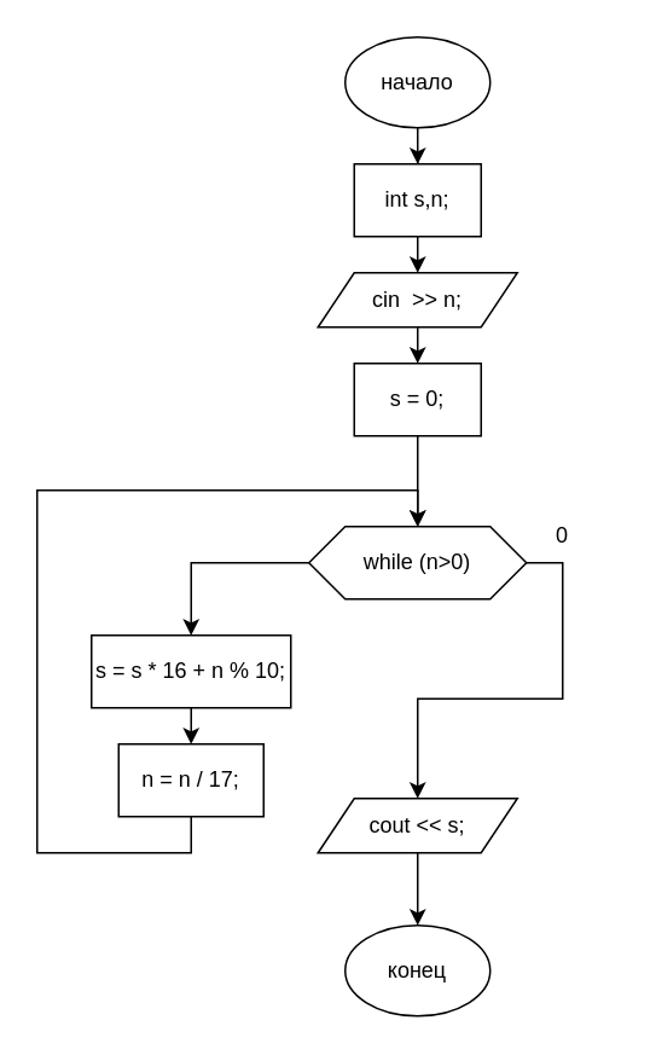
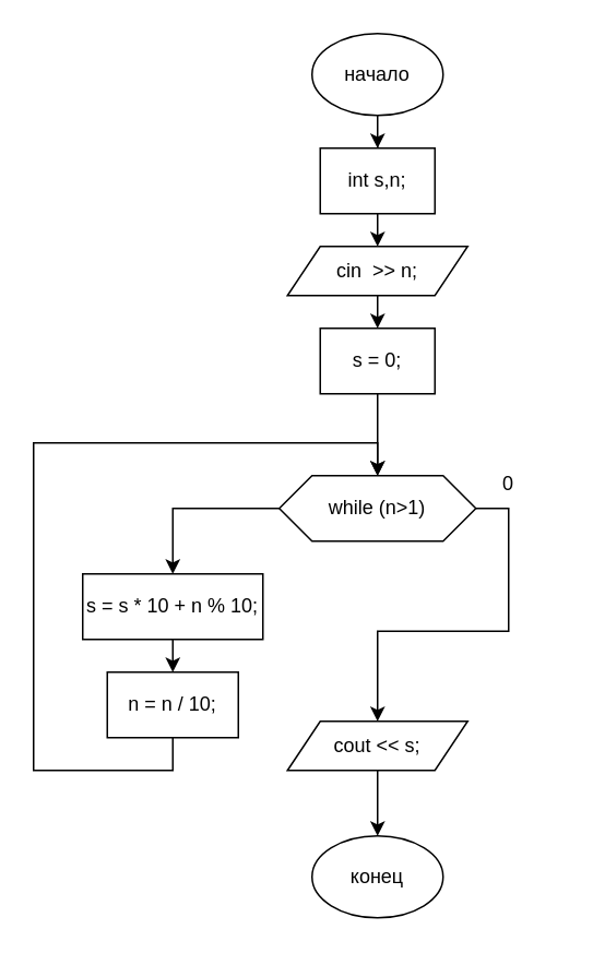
- <mxCell id="12" value="while (n&amp;gt;0)" style="shape=hexagon;perimeter=hexagonPerimeter2;whiteSpace=wrap;html=1;fixedSize=1;labelBackgroundColor=#FFFFFF;" vertex="1" parent="1"><mxGeometry x="170" y="290" width="120" height="40" as="geometry" /></mxCell>
+ <mxCell id="12" value="while (n&amp;gt;1)" style="shape=hexagon;perimeter=hexagonPerimeter2;whiteSpace=wrap;html=1;fixedSize=1;labelBackgroundColor=#FFFFFF;" vertex="1" parent="1"><mxGeometry x="170" y="290" width="120" height="40" as="geometry" /></mxCell>
- <mxCell id="14" value="s = s * 16 + n % 10;" style="rounded=0;whiteSpace=wrap;html=1;" vertex="1" parent="1"><mxGeometry x="50" y="350" width="110" height="40" as="geometry" /></mxCell>
+ <mxCell id="14" value="s = s * 10 + n % 10;" style="rounded=0;whiteSpace=wrap;html=1;" vertex="1" parent="1"><mxGeometry x="50" y="350" width="110" height="40" as="geometry" /></mxCell>
- <mxCell id="16" value="n = n / 17;" style="rounded=0;whiteSpace=wrap;html=1;" vertex="1" parent="1"><mxGeometry x="65" y="410" width="80" height="40" as="geometry" /></mxCell>
+ <mxCell id="16" value="n = n / 10;" style="rounded=0;whiteSpace=wrap;html=1;" vertex="1" parent="1"><mxGeometry x="65" y="410" width="80" height="40" as="geometry" /></mxCell>
